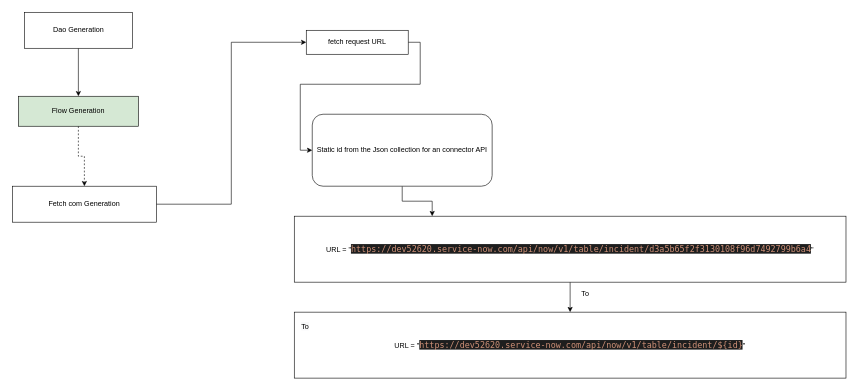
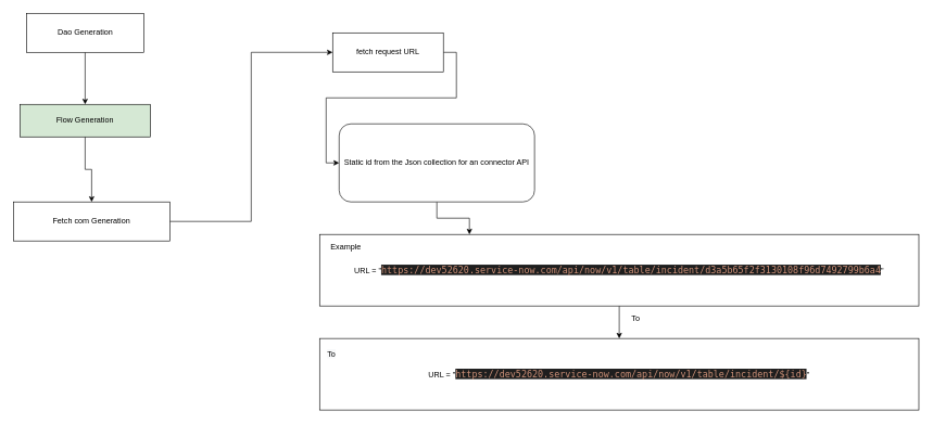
- <mxCell id="6" value="fetch request URL" style="rounded=0;whiteSpace=wrap;html=1;" parent="1" vertex="1"><mxGeometry x="510" y="50" width="170" height="40" as="geometry" /></mxCell>
+ <mxCell id="6" value="fetch request URL" style="rounded=0;whiteSpace=wrap;html=1;" parent="1" vertex="1"><mxGeometry x="510" y="50" width="170" height="60" as="geometry" /></mxCell>
- <mxCell id="12" style="edgeStyle=orthogonalEdgeStyle;rounded=0;orthogonalLoop=1;jettySize=auto;html=1;exitX=0.5;exitY=1;exitDx=0;exitDy=0;dashed=1;" parent="1" source="13" target="15" edge="1"><mxGeometry relative="1" as="geometry" /></mxCell>
+ <mxCell id="12" style="edgeStyle=orthogonalEdgeStyle;rounded=0;orthogonalLoop=1;jettySize=auto;html=1;exitX=0.5;exitY=1;exitDx=0;exitDy=0;" parent="1" source="13" target="15" edge="1"><mxGeometry relative="1" as="geometry" /></mxCell>
+ <mxCell id="11" value="Example" style="text;html=1;align=center;verticalAlign=middle;resizable=0;points=[];autosize=1;strokeColor=none;" parent="1" vertex="1"><mxGeometry x="500" y="370" width="60" height="20" as="geometry" /></mxCell>
